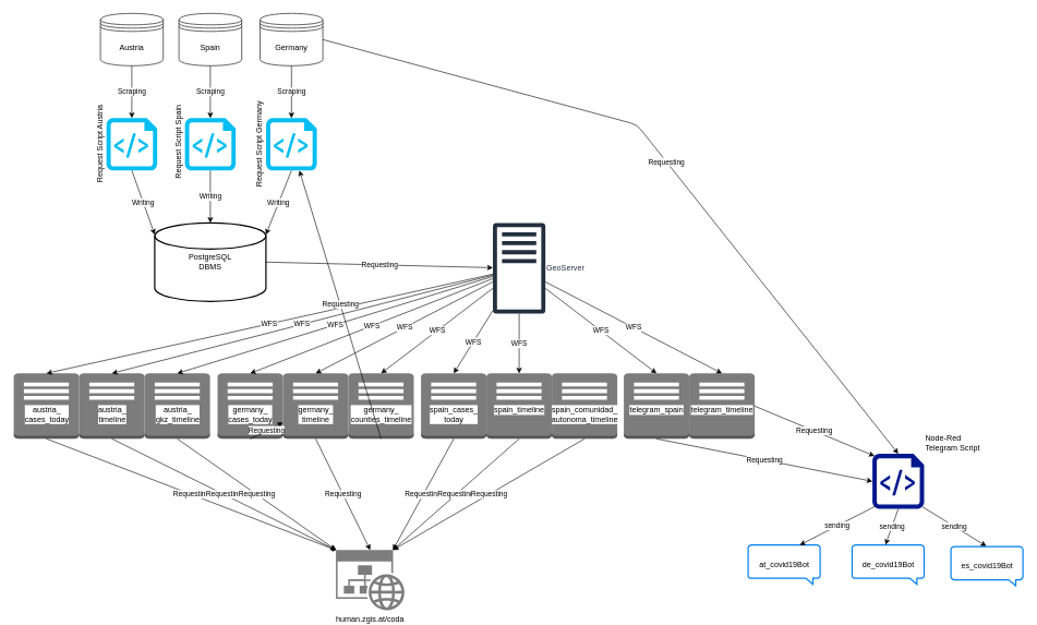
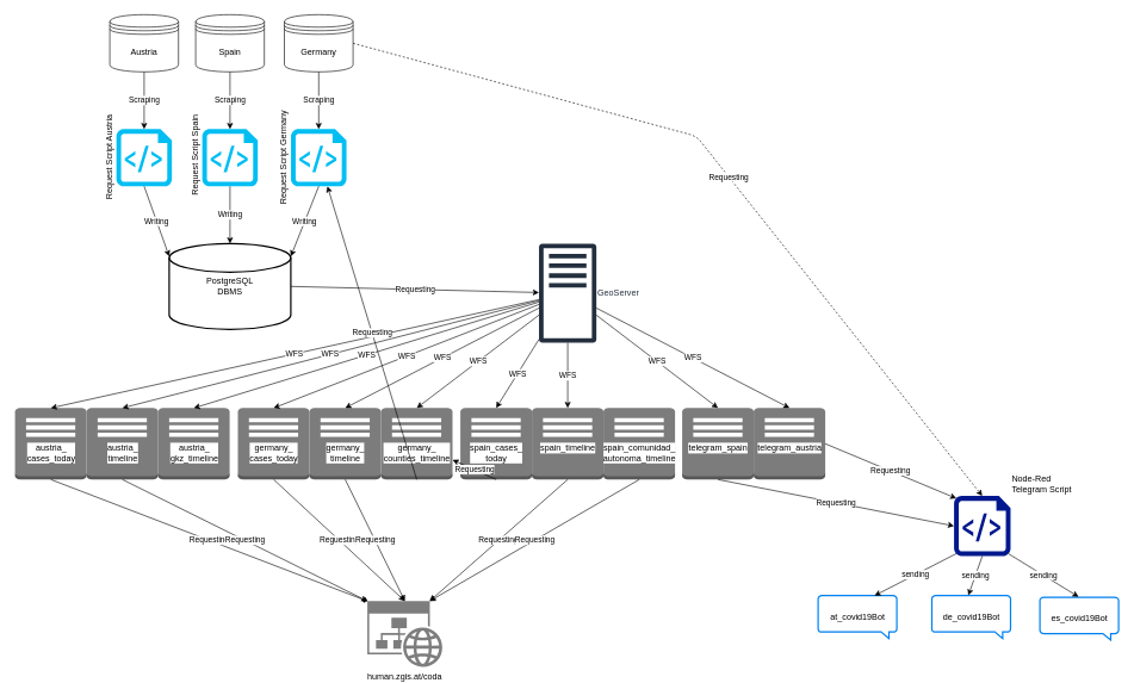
- <mxCell id="26" value="Requesting" style="endArrow=classic;html=1;exitX=1;exitY=0.5;exitDx=0;exitDy=0;entryX=0.5;entryY=0;entryDx=0;entryDy=0;entryPerimeter=0;" edge="1" parent="1" source="4" target="32"><mxGeometry width="50" height="50" relative="1" as="geometry"><mxPoint x="396.75" y="360" as="sourcePoint" /><mxPoint x="988" y="630" as="targetPoint" /><Array as="points"><mxPoint x="973" y="190" /></Array></mxGeometry></mxCell>
+ <mxCell id="26" value="Requesting" style="endArrow=classic;html=1;exitX=1;exitY=0.5;exitDx=0;exitDy=0;entryX=0.5;entryY=0;entryDx=0;entryDy=0;entryPerimeter=0;dashed=1;" edge="1" parent="1" source="4" target="32"><mxGeometry width="50" height="50" relative="1" as="geometry"><mxPoint x="396.75" y="360" as="sourcePoint" /><mxPoint x="988" y="630" as="targetPoint" /><Array as="points"><mxPoint x="973" y="190" /></Array></mxGeometry></mxCell>
- <mxCell id="13" value="telegram_timeline" style="outlineConnect=0;dashed=0;verticalLabelPosition=middle;verticalAlign=middle;align=center;html=1;shape=mxgraph.aws3.traditional_server;fillColor=#7D7C7C;gradientColor=none;labelPosition=center;labelBackgroundColor=#ffffff;spacingTop=12;" vertex="1" parent="1"><mxGeometry x="1053" y="570" width="100" height="100" as="geometry" /></mxCell>
+ <mxCell id="13" value="telegram_austria" style="outlineConnect=0;dashed=0;verticalLabelPosition=middle;verticalAlign=middle;align=center;html=1;shape=mxgraph.aws3.traditional_server;fillColor=#7D7C7C;gradientColor=none;labelPosition=center;labelBackgroundColor=#ffffff;spacingTop=12;" vertex="1" parent="1"><mxGeometry x="1053" y="570" width="100" height="100" as="geometry" /></mxCell>
- <mxCell id="44" value="Reguesting" style="endArrow=classic;html=1;exitX=0.5;exitY=1;exitDx=0;exitDy=0;exitPerimeter=0;" edge="1" parent="1" source="22" target="23"><mxGeometry width="50" height="50" relative="1" as="geometry"><mxPoint x="158" y="713" as="sourcePoint" /><mxPoint x="452" y="837.75" as="targetPoint" /></mxGeometry></mxCell>
+ <mxCell id="44" value="Reguesting" style="endArrow=classic;html=1;exitX=0.5;exitY=1;exitDx=0;exitDy=0;exitPerimeter=0;entryX=0.5;entryY=0;entryDx=0;entryDy=0;entryPerimeter=0;" edge="1" parent="1" source="22" target="14"><mxGeometry width="50" height="50" relative="1" as="geometry"><mxPoint x="158" y="713" as="sourcePoint" /><mxPoint x="452" y="837.75" as="targetPoint" /></mxGeometry></mxCell>
- <mxCell id="47" value="Requesting" style="endArrow=classic;html=1;exitX=0.5;exitY=1;exitDx=0;exitDy=0;exitPerimeter=0;entryX=0.83;entryY=0;entryDx=0;entryDy=0;entryPerimeter=0;" edge="1" parent="1" source="18" target="14"><mxGeometry width="50" height="50" relative="1" as="geometry"><mxPoint x="358" y="713" as="sourcePoint" /><mxPoint x="477" y="837.75" as="targetPoint" /></mxGeometry></mxCell>
+ <mxCell id="47" value="Requesting" style="endArrow=classic;html=1;exitX=0.5;exitY=1;exitDx=0;exitDy=0;exitPerimeter=0;" edge="1" parent="1" source="18" target="17"><mxGeometry width="50" height="50" relative="1" as="geometry"><mxPoint x="358" y="713" as="sourcePoint" /><mxPoint x="477" y="837.75" as="targetPoint" /></mxGeometry></mxCell>
- <mxCell id="43" value="Requesting" style="endArrow=classic;html=1;exitX=0.5;exitY=1;exitDx=0;exitDy=0;exitPerimeter=0;entryX=0;entryY=0;entryDx=0;entryDy=0;entryPerimeter=0;" edge="1" parent="1" source="21" target="14"><mxGeometry width="50" height="50" relative="1" as="geometry"><mxPoint x="148" y="703" as="sourcePoint" /><mxPoint x="442" y="827.75" as="targetPoint" /></mxGeometry></mxCell>
